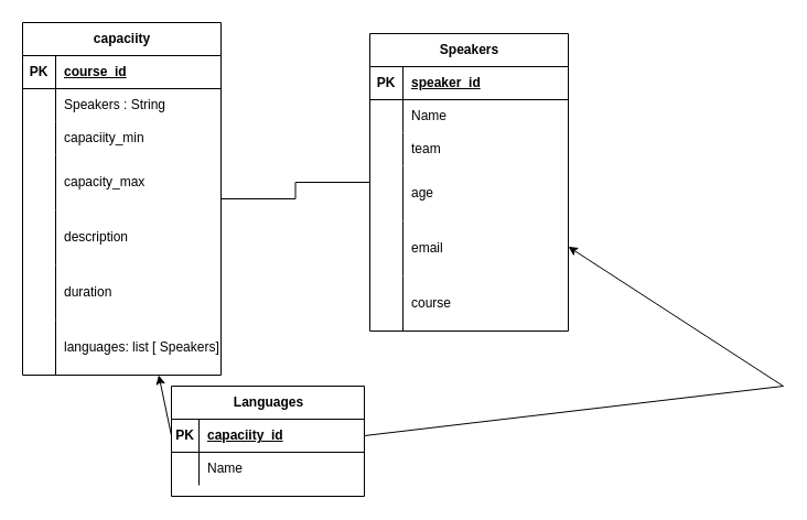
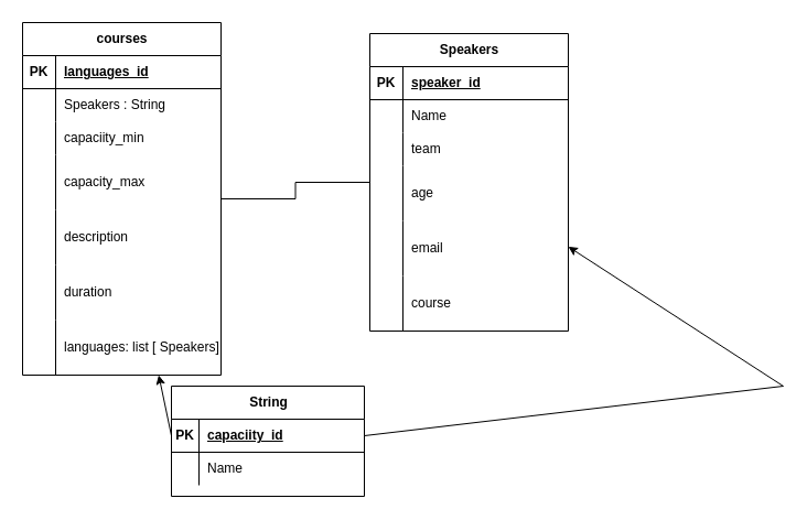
- <mxCell id="3" value="capaciity" style="shape=table;startSize=30;container=1;collapsible=1;childLayout=tableLayout;fixedRows=1;rowLines=0;fontStyle=1;align=center;resizeLast=1;html=1;" vertex="1" parent="1"><mxGeometry x="20" y="20" width="180" height="320" as="geometry" /></mxCell>
+ <mxCell id="3" value="courses" style="shape=table;startSize=30;container=1;collapsible=1;childLayout=tableLayout;fixedRows=1;rowLines=0;fontStyle=1;align=center;resizeLast=1;html=1;" vertex="1" parent="1"><mxGeometry x="20" y="20" width="180" height="320" as="geometry" /></mxCell>
- <mxCell id="6" value="course_id" style="shape=partialRectangle;connectable=0;fillColor=none;top=0;left=0;bottom=0;right=0;align=left;spacingLeft=6;fontStyle=5;overflow=hidden;whiteSpace=wrap;html=1;" vertex="1" parent="4"><mxGeometry x="30" width="150" height="30" as="geometry"><mxRectangle width="150" height="30" as="alternateBounds" /></mxGeometry></mxCell>
+ <mxCell id="6" value="languages_id" style="shape=partialRectangle;connectable=0;fillColor=none;top=0;left=0;bottom=0;right=0;align=left;spacingLeft=6;fontStyle=5;overflow=hidden;whiteSpace=wrap;html=1;" vertex="1" parent="4"><mxGeometry x="30" width="150" height="30" as="geometry"><mxRectangle width="150" height="30" as="alternateBounds" /></mxGeometry></mxCell>
- <mxCell id="44" value="Languages" style="shape=table;startSize=30;container=1;collapsible=1;childLayout=tableLayout;fixedRows=1;rowLines=0;fontStyle=1;align=center;resizeLast=1;html=1;" vertex="1" parent="1"><mxGeometry x="155" y="350" width="175" height="100" as="geometry" /></mxCell>
+ <mxCell id="44" value="String" style="shape=table;startSize=30;container=1;collapsible=1;childLayout=tableLayout;fixedRows=1;rowLines=0;fontStyle=1;align=center;resizeLast=1;html=1;" vertex="1" parent="1"><mxGeometry x="155" y="350" width="175" height="100" as="geometry" /></mxCell>
